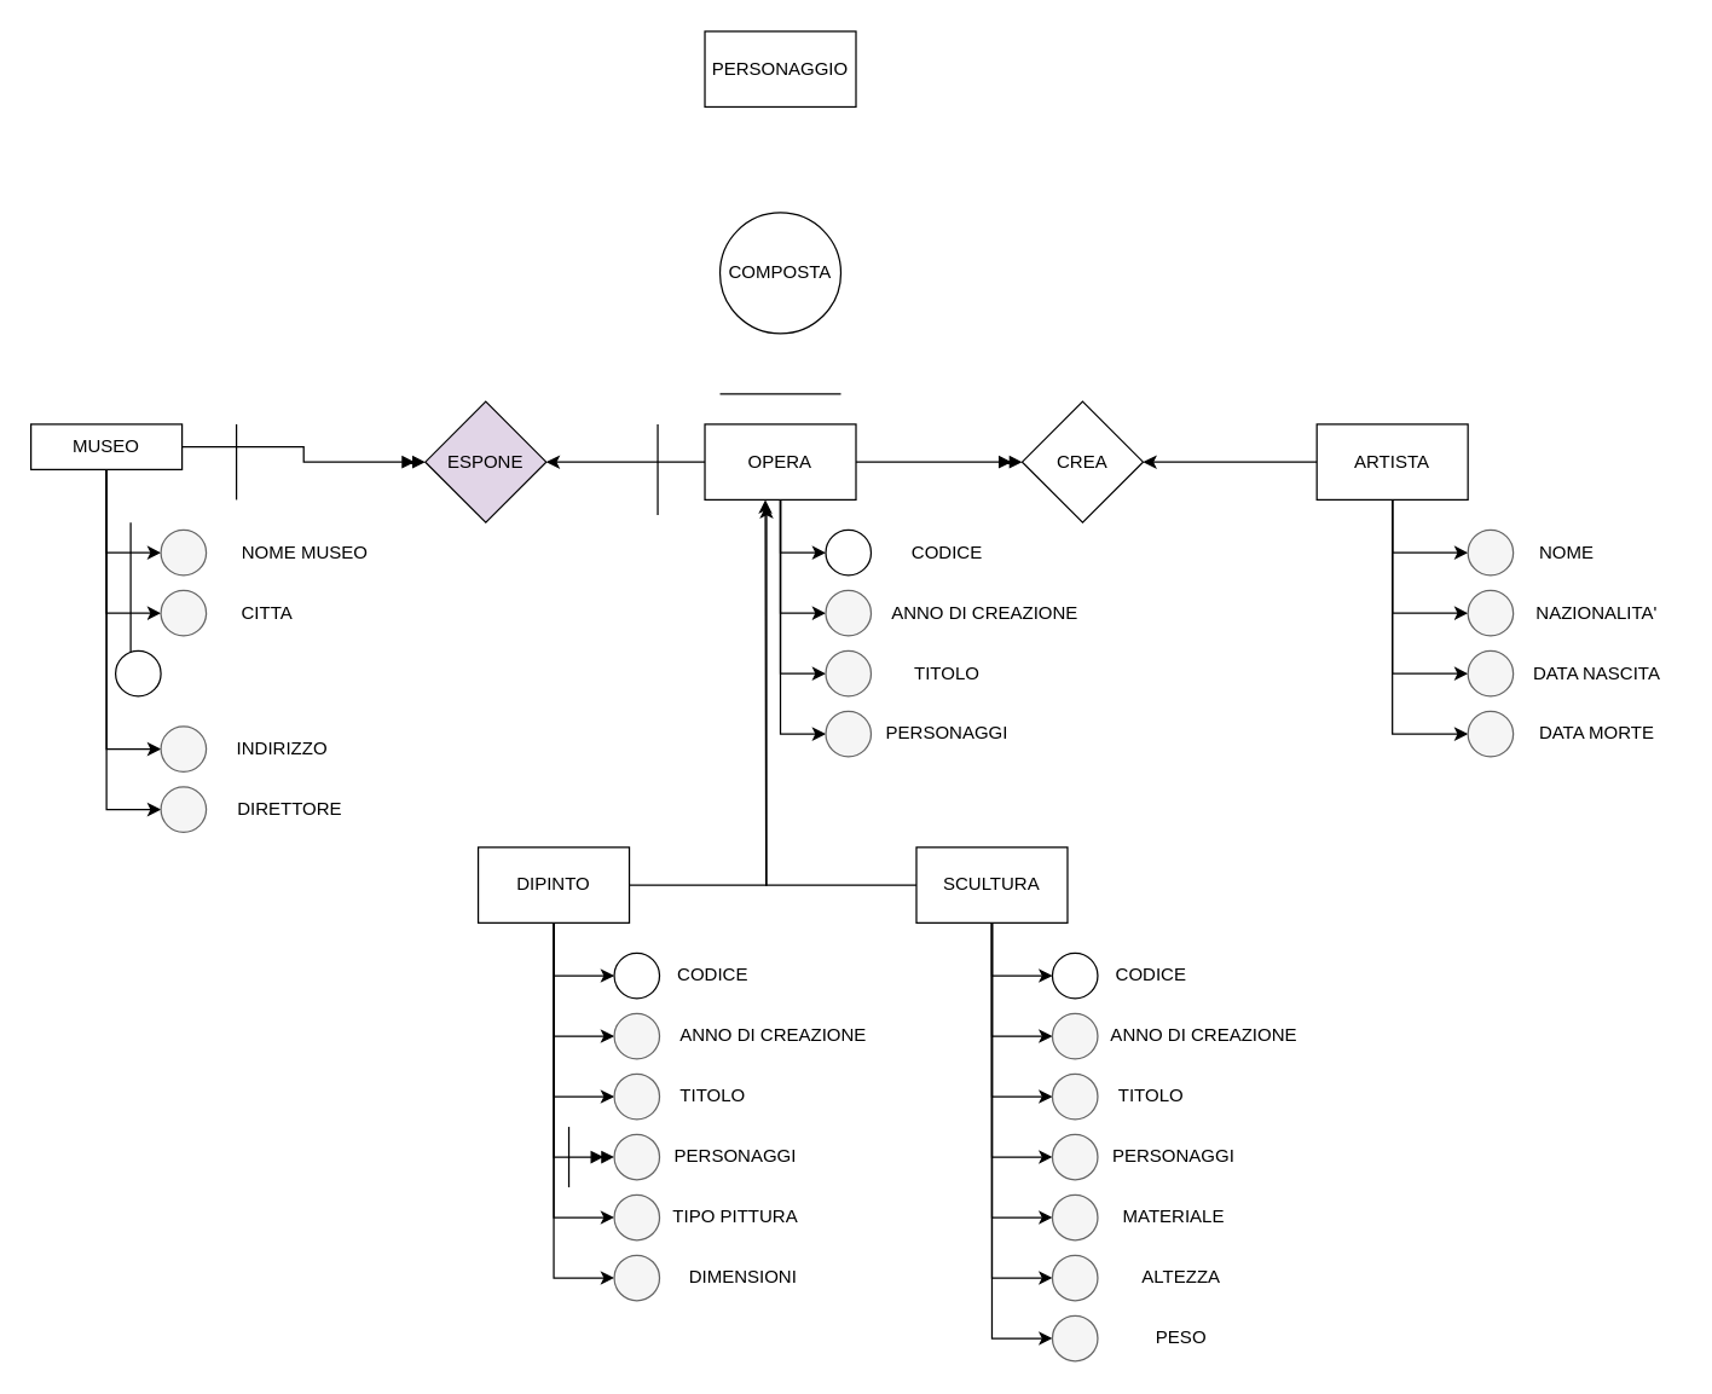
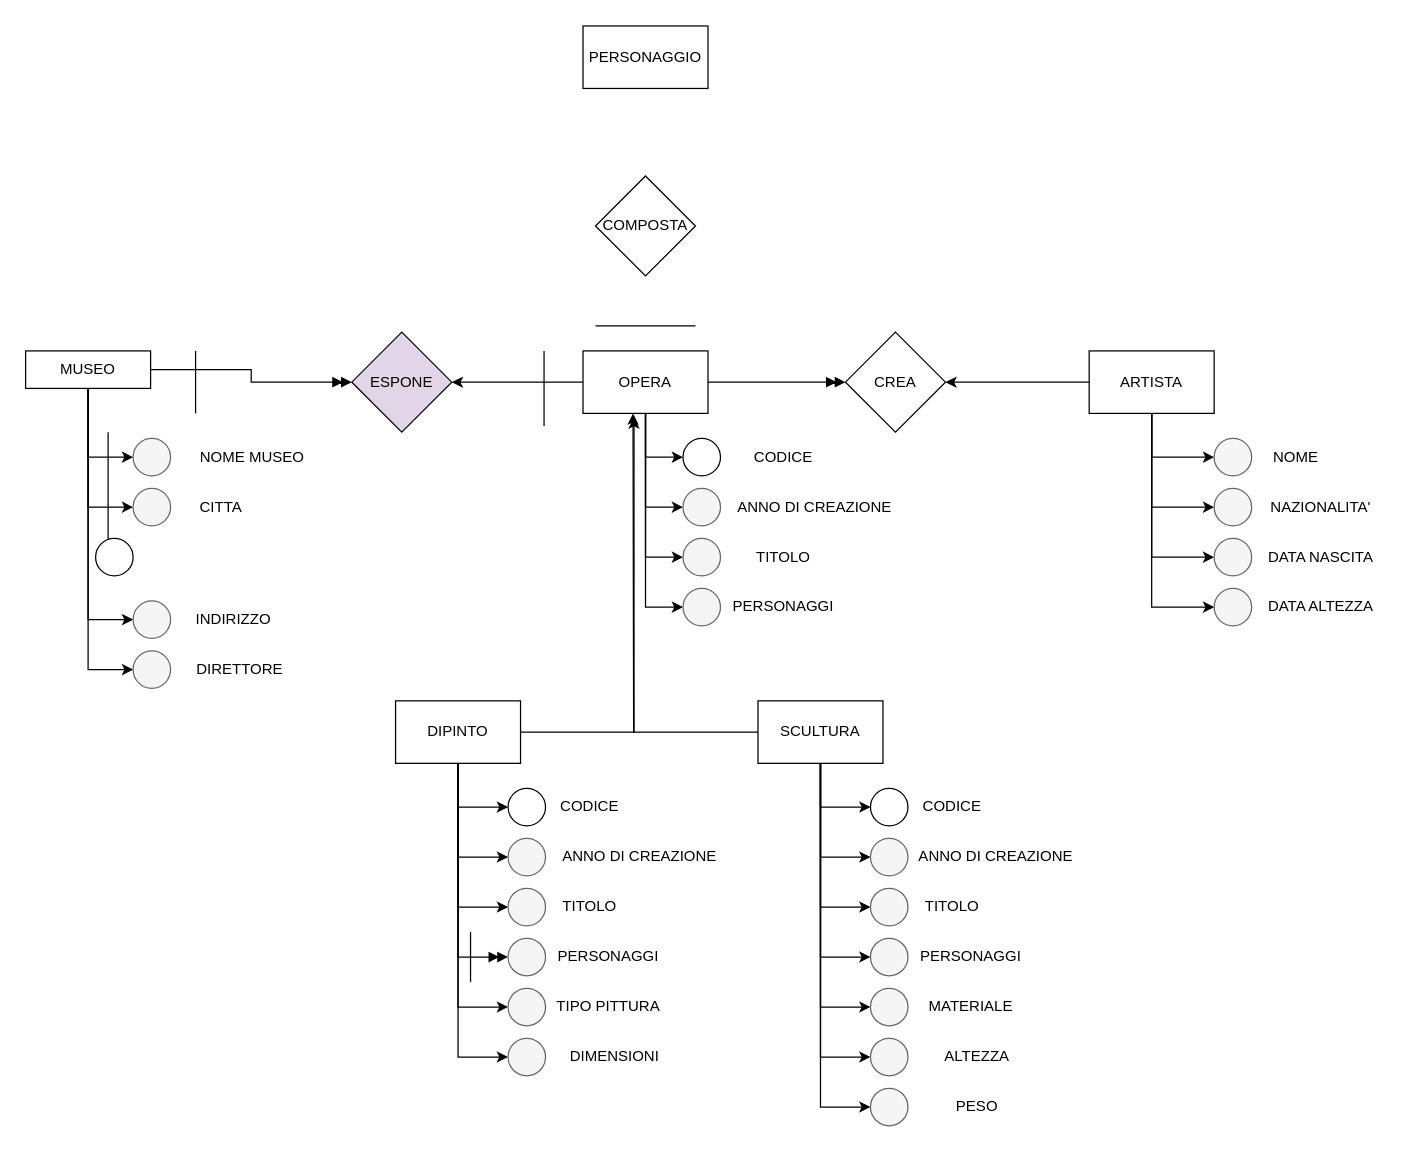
- <mxCell id="96" value="COMPOSTA" style="ellipse;whiteSpace=wrap;html=1;" parent="1" vertex="1"><mxGeometry x="476" y="140" width="80" height="80" as="geometry" /></mxCell>
+ <mxCell id="96" value="COMPOSTA" style="rhombus;whiteSpace=wrap;html=1;" parent="1" vertex="1"><mxGeometry x="476" y="140" width="80" height="80" as="geometry" /></mxCell>
- <mxCell id="51" value="DATA MORTE" style="text;html=1;align=center;verticalAlign=middle;resizable=0;points=[];autosize=1;strokeColor=none;fillColor=none;" parent="1" vertex="1"><mxGeometry x="1006" y="470" width="100" height="30" as="geometry" /></mxCell>
+ <mxCell id="51" value="DATA ALTEZZA" style="text;html=1;align=center;verticalAlign=middle;resizable=0;points=[];autosize=1;strokeColor=none;fillColor=none;" parent="1" vertex="1"><mxGeometry x="1006" y="470" width="100" height="30" as="geometry" /></mxCell>
